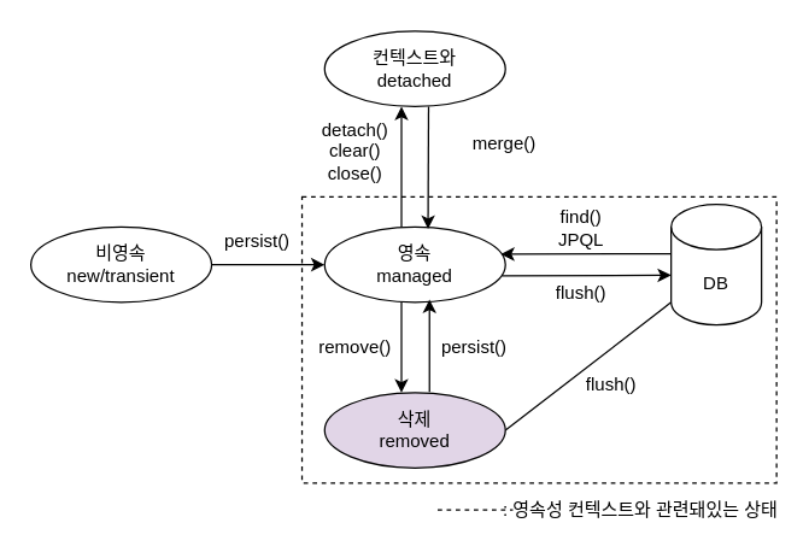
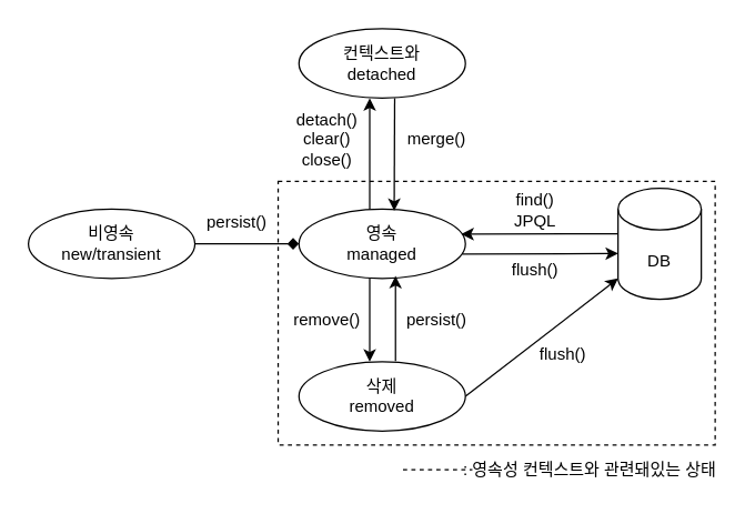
- <mxCell id="18" value="merge()" style="text;html=1;align=center;verticalAlign=middle;resizable=0;points=[];autosize=1;strokeColor=none;fillColor=none;" vertex="1" parent="1"><mxGeometry x="299" y="80" width="70" height="30" as="geometry" /></mxCell>
+ <mxCell id="18" value="merge()" style="text;html=1;align=center;verticalAlign=middle;resizable=0;points=[];autosize=1;strokeColor=none;fillColor=none;" vertex="1" parent="1"><mxGeometry x="279" y="85" width="70" height="30" as="geometry" /></mxCell>
- <mxCell id="4" value="" style="edgeStyle=none;html=1;" edge="1" parent="1" source="5" target="9"><mxGeometry relative="1" as="geometry" /></mxCell>
+ <mxCell id="4" value="" style="edgeStyle=none;html=1;endArrow=diamond;" edge="1" parent="1" source="5" target="9"><mxGeometry relative="1" as="geometry" /></mxCell>
- <mxCell id="11" style="edgeStyle=none;html=1;entryX=0;entryY=1;entryDx=0;entryDy=-15;entryPerimeter=0;exitX=1;exitY=0.5;exitDx=0;exitDy=0;endArrow=none;" edge="1" parent="1" source="12" target="16"><mxGeometry relative="1" as="geometry" /></mxCell>
+ <mxCell id="11" style="edgeStyle=none;html=1;entryX=0;entryY=1;entryDx=0;entryDy=-15;entryPerimeter=0;exitX=1;exitY=0.5;exitDx=0;exitDy=0;" edge="1" parent="1" source="12" target="16"><mxGeometry relative="1" as="geometry" /></mxCell>
- <mxCell id="12" value="삭제&lt;br&gt;removed" style="ellipse;whiteSpace=wrap;html=1;fillColor=#e1d5e7;" parent="1" vertex="1"><mxGeometry x="215" y="260" width="120" height="50" as="geometry" /></mxCell>
+ <mxCell id="12" value="삭제&lt;br&gt;removed" style="ellipse;whiteSpace=wrap;html=1;" parent="1" vertex="1"><mxGeometry x="215" y="260" width="120" height="50" as="geometry" /></mxCell>
